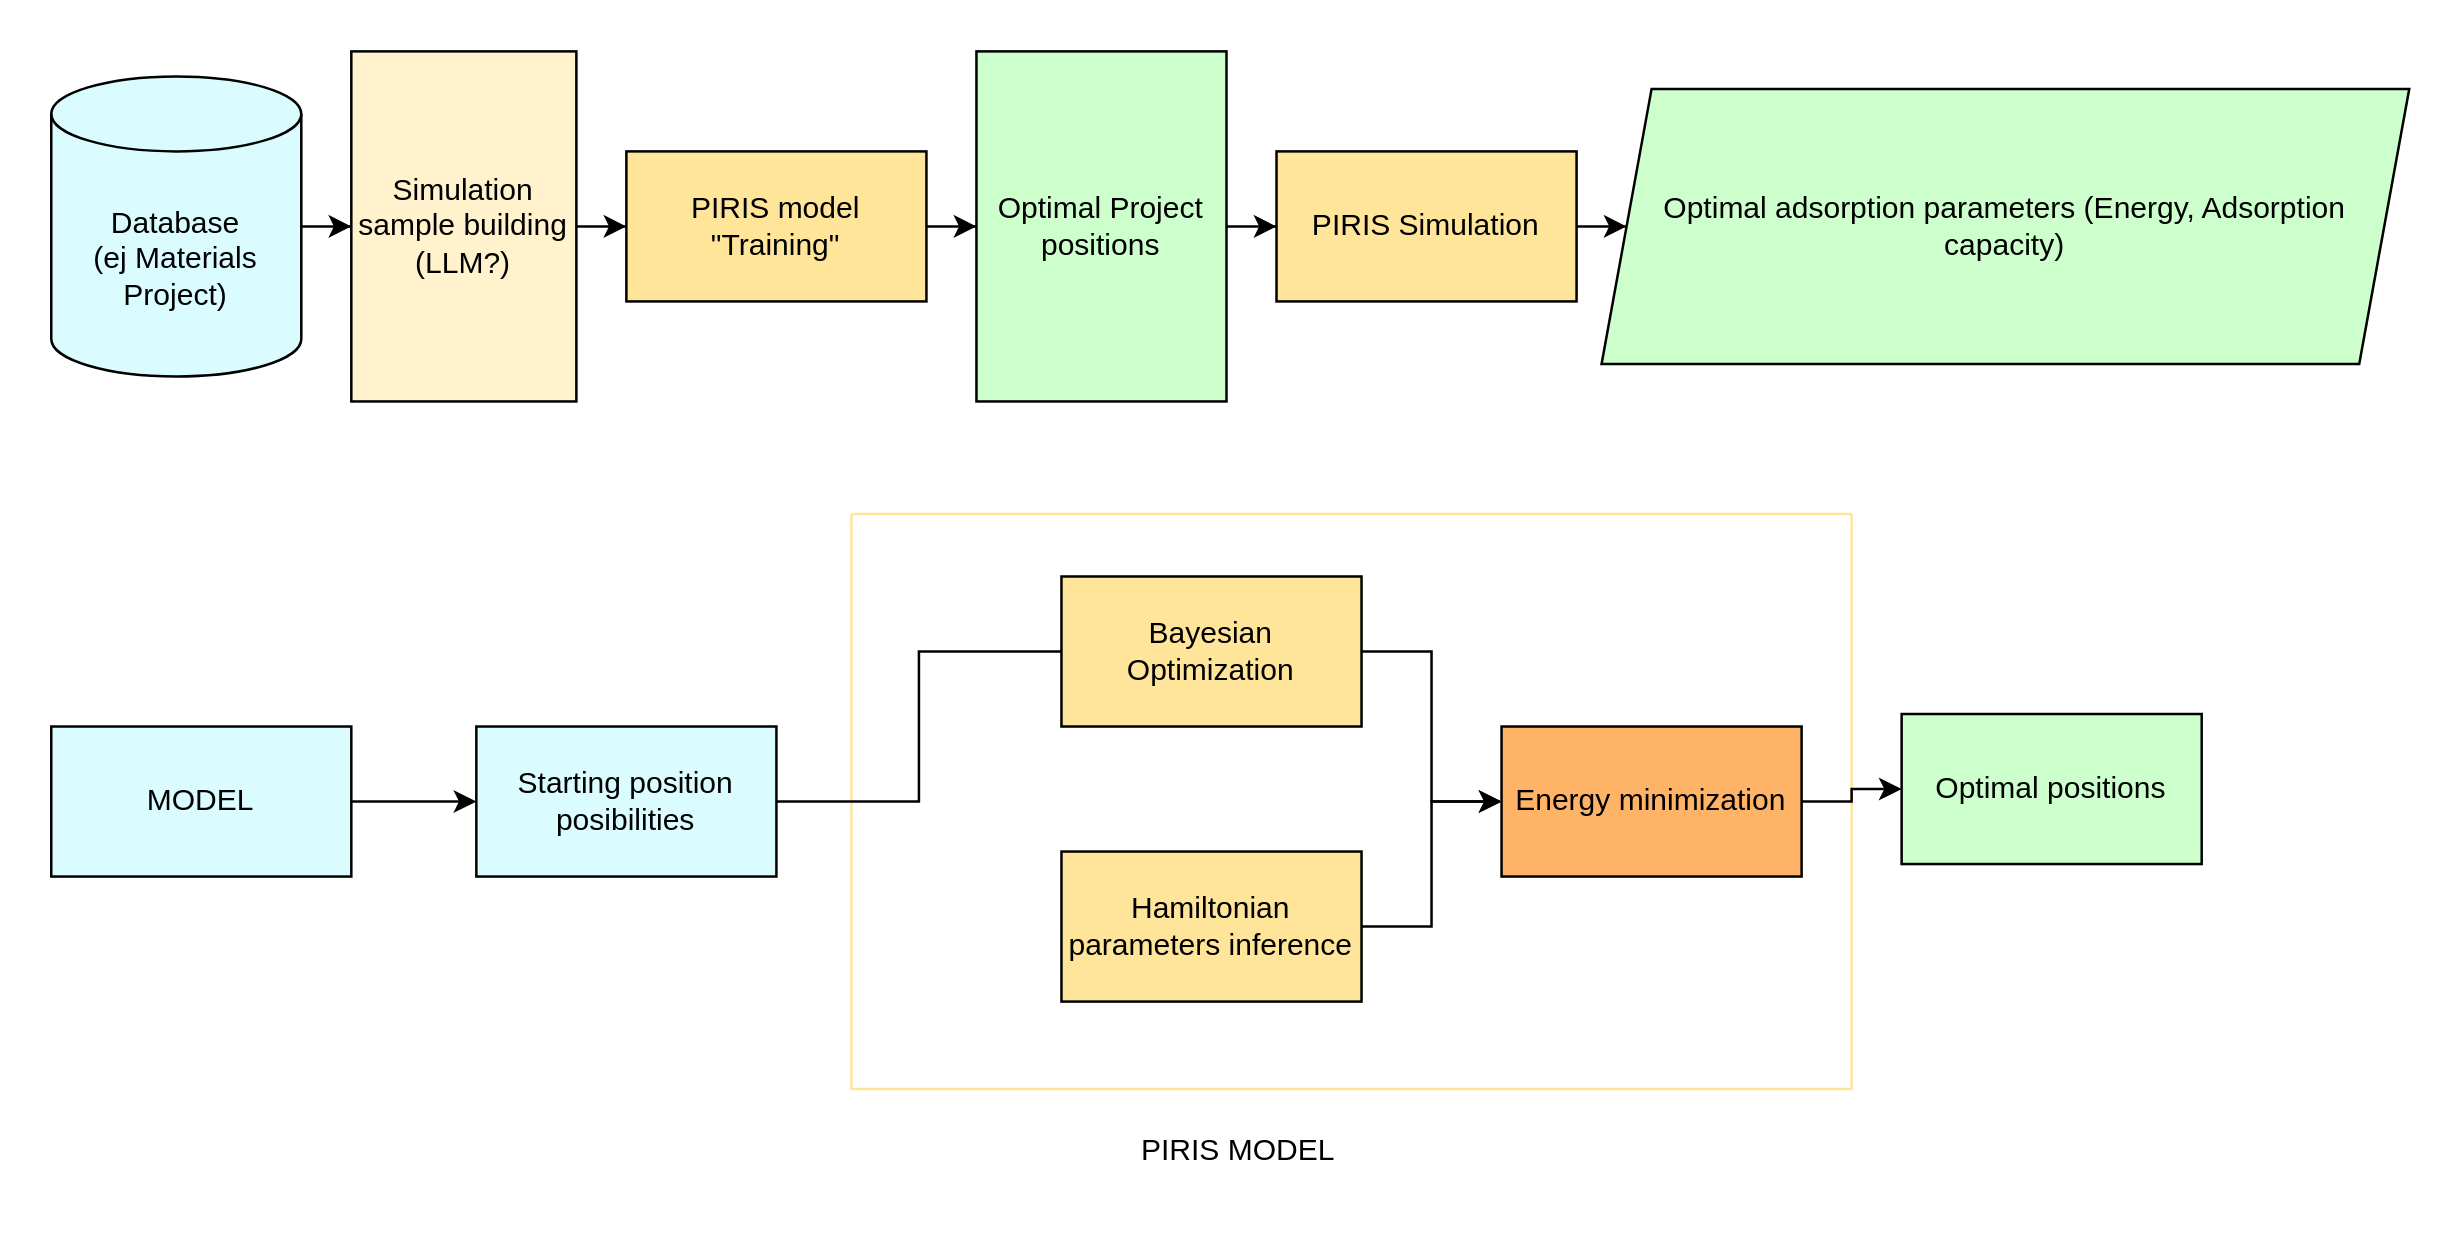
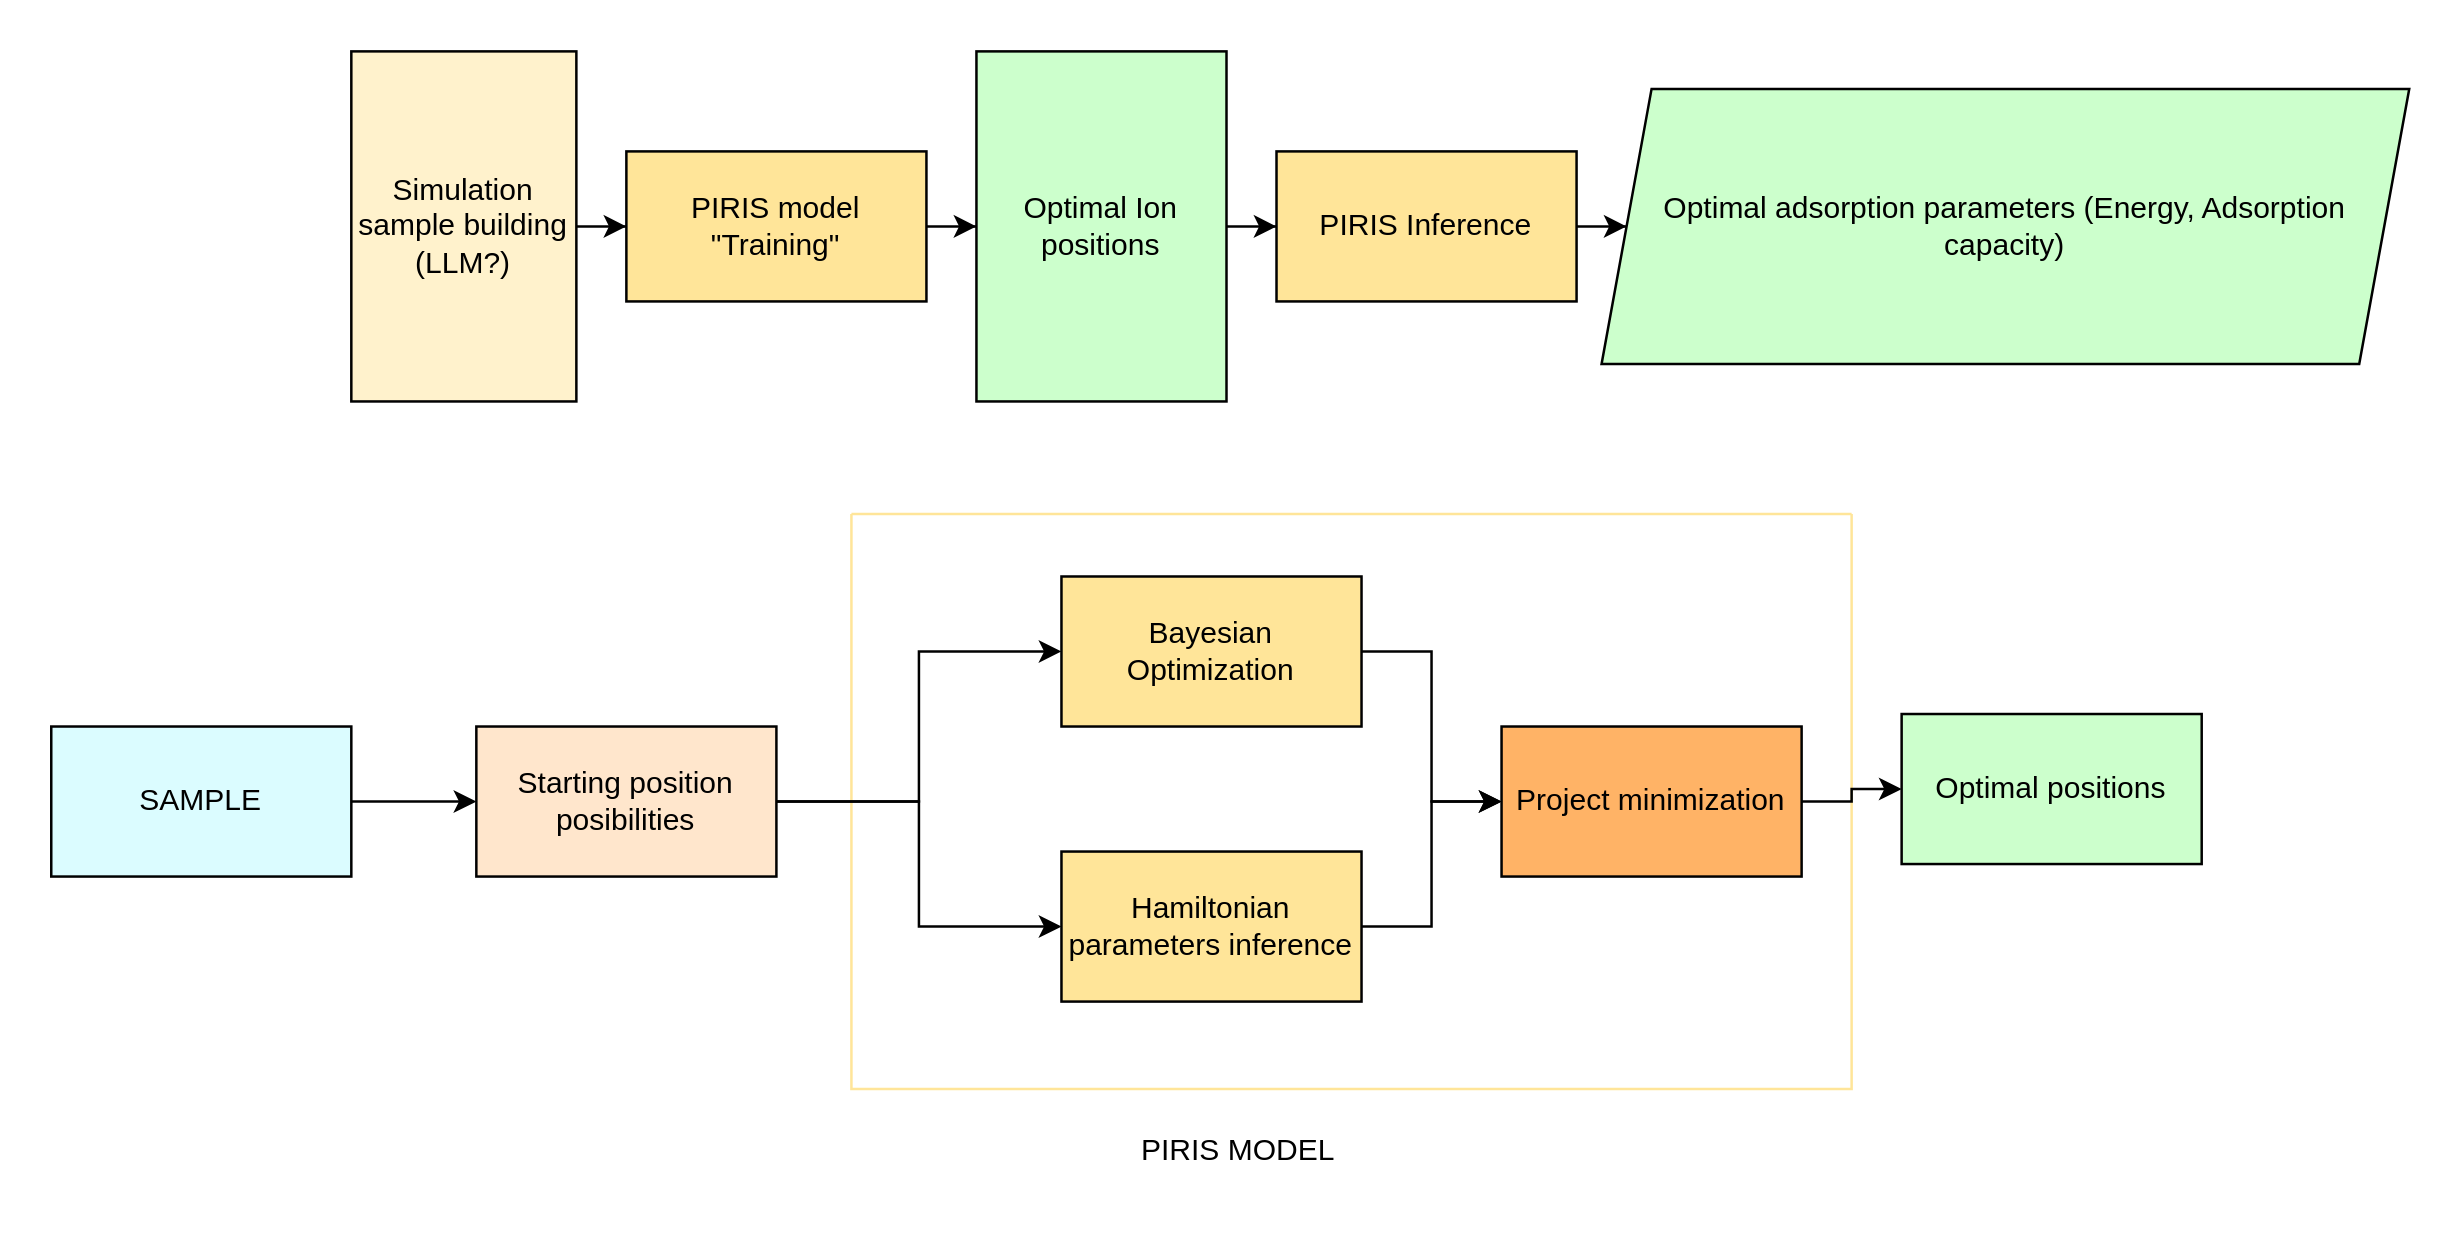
- <mxCell id="3" value="Database&lt;div&gt;(ej Materials Project)&lt;/div&gt;" style="shape=cylinder3;whiteSpace=wrap;html=1;boundedLbl=1;backgroundOutline=1;size=15;fillColor=#DBFCFF;" vertex="1" parent="1"><mxGeometry x="20" y="30" width="100" height="120" as="geometry" /></mxCell>
- <mxCell id="2" value="" style="edgeStyle=orthogonalEdgeStyle;rounded=0;orthogonalLoop=1;jettySize=auto;html=1;" edge="1" parent="1" source="3" target="5"><mxGeometry relative="1" as="geometry" /></mxCell>
- <mxCell id="9" value="Optimal Project positions" style="whiteSpace=wrap;html=1;fillColor=#CCFFCC;" vertex="1" parent="1"><mxGeometry x="390" y="20" width="100" height="140" as="geometry" /></mxCell>
+ <mxCell id="9" value="Optimal Ion positions" style="whiteSpace=wrap;html=1;fillColor=#CCFFCC;" vertex="1" parent="1"><mxGeometry x="390" y="20" width="100" height="140" as="geometry" /></mxCell>
- <mxCell id="11" value="PIRIS Simulation" style="whiteSpace=wrap;html=1;fillColor=light-dark(#FFE599,#FFE599);" vertex="1" parent="1"><mxGeometry x="510" y="60" width="120" height="60" as="geometry" /></mxCell>
+ <mxCell id="11" value="PIRIS Inference" style="whiteSpace=wrap;html=1;fillColor=light-dark(#FFE599,#FFE599);" vertex="1" parent="1"><mxGeometry x="510" y="60" width="120" height="60" as="geometry" /></mxCell>
- <mxCell id="22" style="edgeStyle=orthogonalEdgeStyle;rounded=0;orthogonalLoop=1;jettySize=auto;html=1;exitX=1;exitY=0.5;exitDx=0;exitDy=0;entryX=0;entryY=0.5;entryDx=0;entryDy=0;endArrow=none;" edge="1" parent="1" source="24" target="15"><mxGeometry relative="1" as="geometry" /></mxCell>
+ <mxCell id="22" style="edgeStyle=orthogonalEdgeStyle;rounded=0;orthogonalLoop=1;jettySize=auto;html=1;exitX=1;exitY=0.5;exitDx=0;exitDy=0;entryX=0;entryY=0.5;entryDx=0;entryDy=0;" edge="1" parent="1" source="24" target="15"><mxGeometry relative="1" as="geometry" /></mxCell>
- <mxCell id="21" value="MODEL" style="rounded=0;whiteSpace=wrap;html=1;fillColor=#DBFCFF;" vertex="1" parent="1"><mxGeometry x="20" y="290" width="120" height="60" as="geometry" /></mxCell>
+ <mxCell id="21" value="SAMPLE" style="rounded=0;whiteSpace=wrap;html=1;fillColor=#DBFCFF;" vertex="1" parent="1"><mxGeometry x="20" y="290" width="120" height="60" as="geometry" /></mxCell>
- <mxCell id="24" value="Starting position posibilities" style="whiteSpace=wrap;html=1;rounded=0;fillColor=#DBFCFF;" vertex="1" parent="1"><mxGeometry x="190" y="290" width="120" height="60" as="geometry" /></mxCell>
+ <mxCell id="24" value="Starting position posibilities" style="whiteSpace=wrap;html=1;rounded=0;fillColor=#ffe6cc;" vertex="1" parent="1"><mxGeometry x="190" y="290" width="120" height="60" as="geometry" /></mxCell>
- <mxCell id="18" value="Energy minimization" style="rounded=0;whiteSpace=wrap;html=1;fillColor=#FFB366;" vertex="1" parent="13"><mxGeometry x="260" y="85" width="120" height="60" as="geometry" /></mxCell>
+ <mxCell id="18" value="Project minimization" style="rounded=0;whiteSpace=wrap;html=1;fillColor=#FFB366;" vertex="1" parent="13"><mxGeometry x="260" y="85" width="120" height="60" as="geometry" /></mxCell>
+ <mxCell id="23" style="edgeStyle=orthogonalEdgeStyle;rounded=0;orthogonalLoop=1;jettySize=auto;html=1;exitX=1;exitY=0.5;exitDx=0;exitDy=0;entryX=0;entryY=0.5;entryDx=0;entryDy=0;" edge="1" parent="1" source="24" target="17"><mxGeometry relative="1" as="geometry" /></mxCell>
